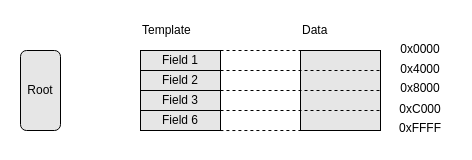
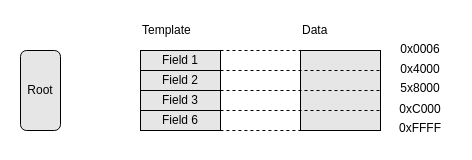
- <mxCell id="5" value="0x0000" style="text;html=1;strokeColor=none;fillColor=none;align=center;verticalAlign=middle;whiteSpace=wrap;rounded=0;" parent="1" vertex="1"><mxGeometry x="390" y="39" width="60" height="20" as="geometry" /></mxCell>
+ <mxCell id="5" value="0x0006" style="text;html=1;strokeColor=none;fillColor=none;align=center;verticalAlign=middle;whiteSpace=wrap;rounded=0;" parent="1" vertex="1"><mxGeometry x="390" y="39" width="60" height="20" as="geometry" /></mxCell>
- <mxCell id="9" value="0x8000" style="text;html=1;strokeColor=none;fillColor=none;align=center;verticalAlign=middle;whiteSpace=wrap;rounded=0;" parent="1" vertex="1"><mxGeometry x="390" y="78" width="60" height="20" as="geometry" /></mxCell>
+ <mxCell id="9" value="5x8000" style="text;html=1;strokeColor=none;fillColor=none;align=center;verticalAlign=middle;whiteSpace=wrap;rounded=0;" parent="1" vertex="1"><mxGeometry x="390" y="78" width="60" height="20" as="geometry" /></mxCell>
